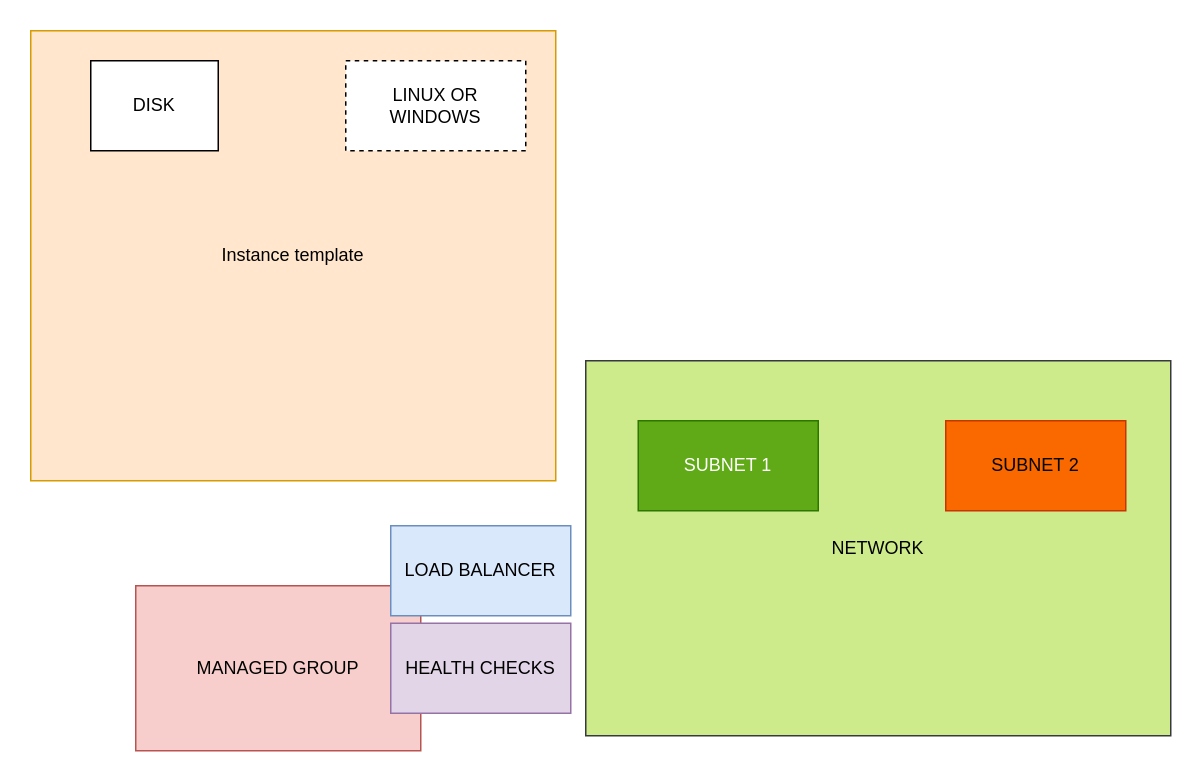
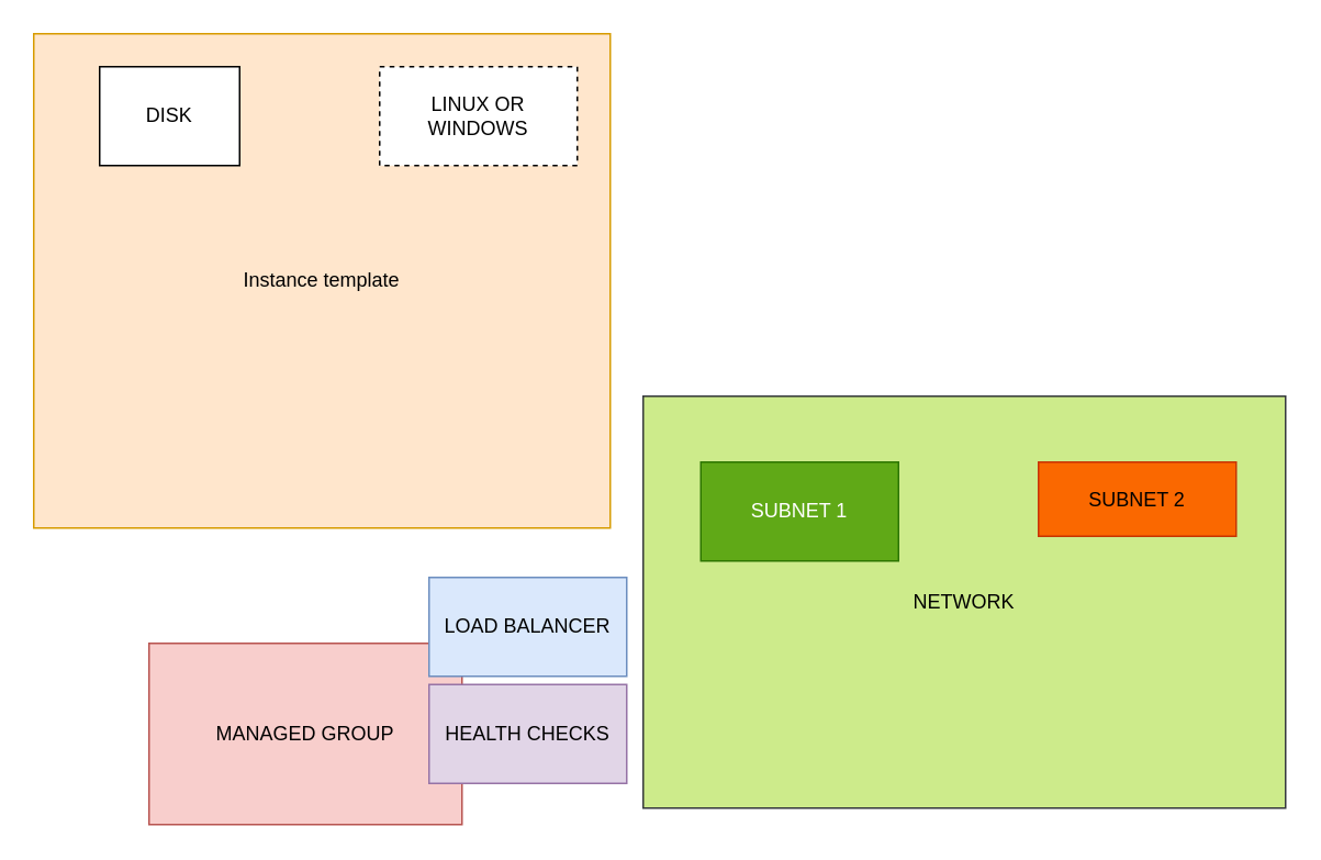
- <mxCell id="8" value="SUBNET 2" style="rounded=0;whiteSpace=wrap;html=1;fillColor=#fa6800;fontColor=#000000;strokeColor=#C73500;" vertex="1" parent="1"><mxGeometry x="630" y="280" width="120" height="60" as="geometry" /></mxCell>
+ <mxCell id="8" value="SUBNET 2" style="rounded=0;whiteSpace=wrap;html=1;fillColor=#fa6800;fontColor=#000000;strokeColor=#C73500;" vertex="1" parent="1"><mxGeometry x="630" y="280" width="120" height="45" as="geometry" /></mxCell>
